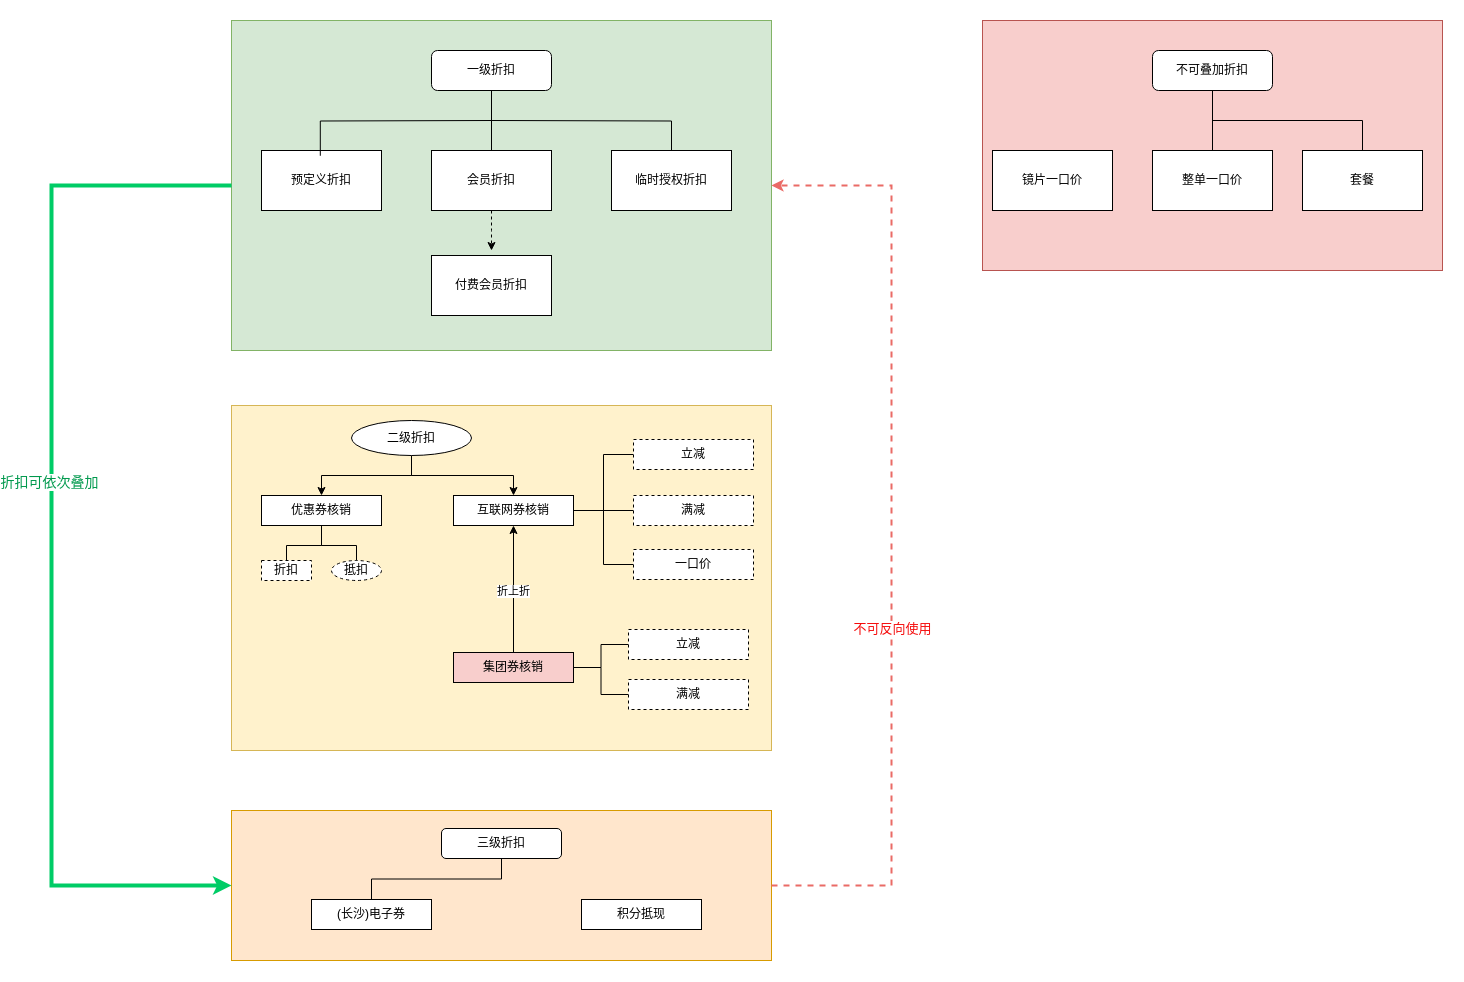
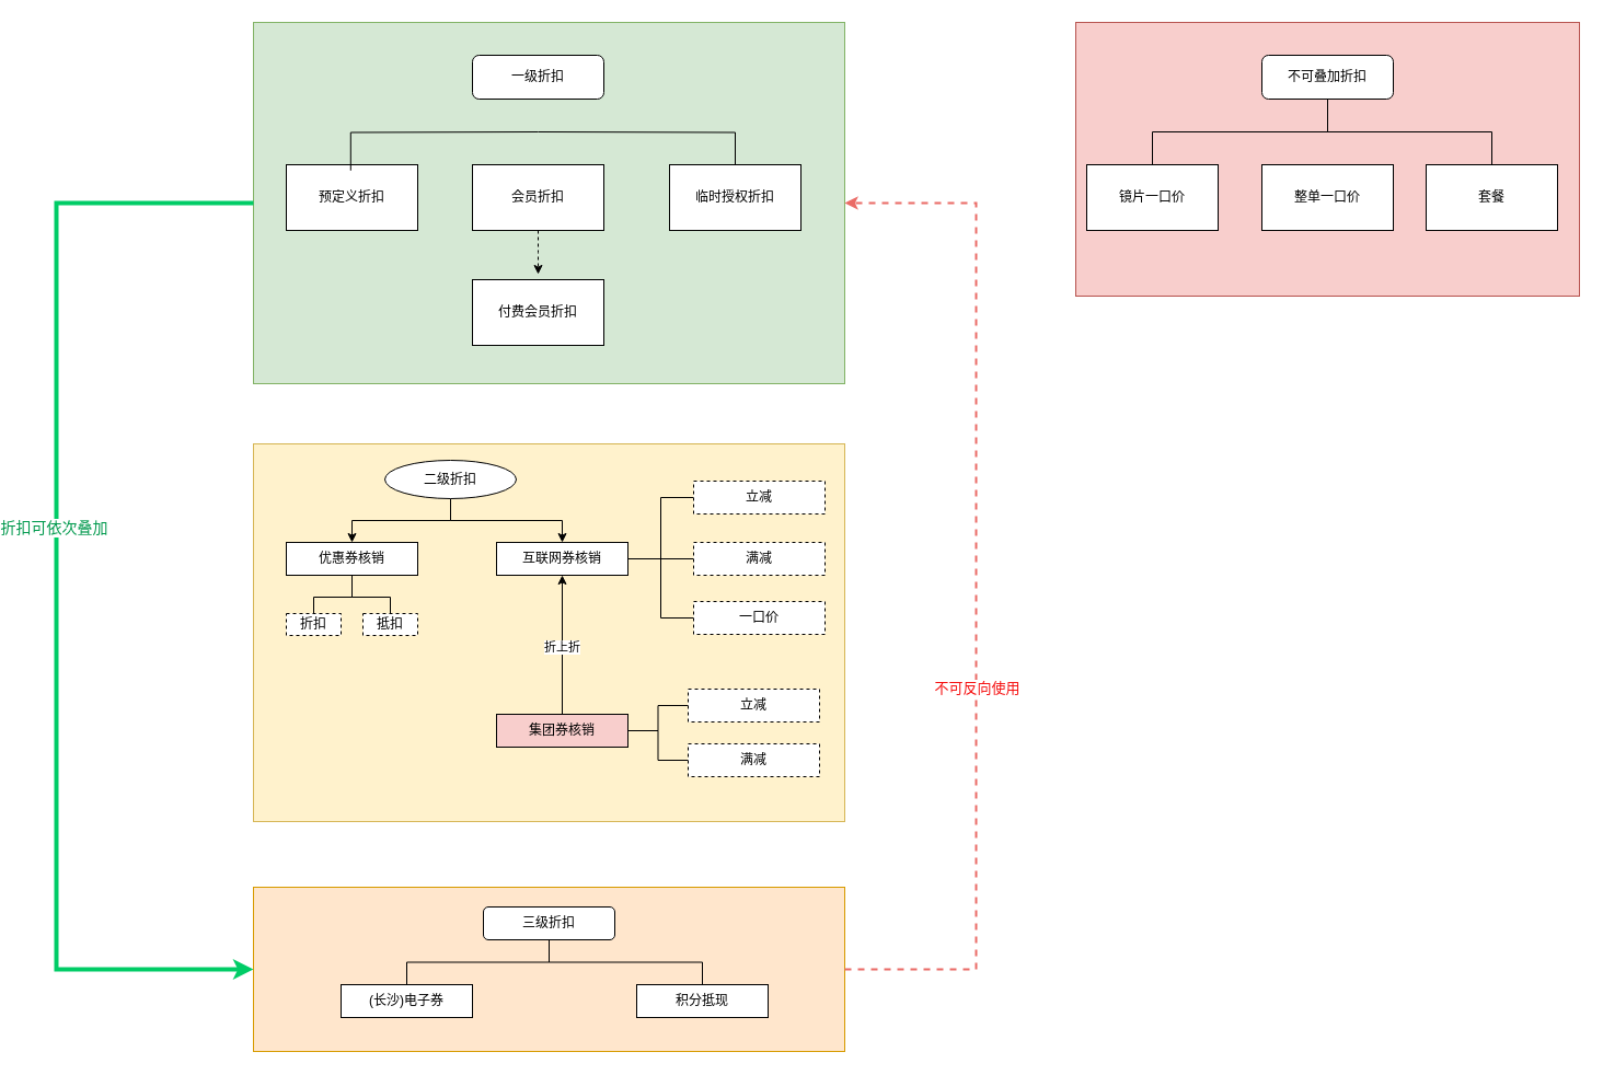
- <mxCell id="24" style="edgeStyle=orthogonalEdgeStyle;rounded=0;orthogonalLoop=1;jettySize=auto;html=1;exitX=0.5;exitY=1;exitDx=0;exitDy=0;endArrow=none;endFill=0;" edge="1" parent="1" source="25" target="7"><mxGeometry relative="1" as="geometry" /></mxCell>
- <mxCell id="43" style="edgeStyle=orthogonalEdgeStyle;rounded=0;orthogonalLoop=1;jettySize=auto;html=1;exitX=0.5;exitY=1;exitDx=0;exitDy=0;endArrow=none;endFill=0;" edge="1" parent="1" source="45" target="12"><mxGeometry relative="1" as="geometry" /></mxCell>
+ <mxCell id="43" style="edgeStyle=orthogonalEdgeStyle;rounded=0;orthogonalLoop=1;jettySize=auto;html=1;entryX=0.5;entryY=0;entryDx=0;entryDy=0;exitX=0.5;exitY=1;exitDx=0;exitDy=0;endArrow=none;endFill=0;" edge="1" parent="1" source="45" target="13"><mxGeometry relative="1" as="geometry" /></mxCell>
- <mxCell id="51" value="抵扣" style="ellipse;whiteSpace=wrap;html=1;dashed=1;" vertex="1" parent="1"><mxGeometry x="300" y="560" width="50" height="20" as="geometry" /></mxCell>
+ <mxCell id="51" value="抵扣" style="rounded=0;whiteSpace=wrap;html=1;dashed=1;" vertex="1" parent="1"><mxGeometry x="300" y="560" width="50" height="20" as="geometry" /></mxCell>
+ <mxCell id="41" style="edgeStyle=orthogonalEdgeStyle;rounded=0;orthogonalLoop=1;jettySize=auto;html=1;entryX=0.5;entryY=0;entryDx=0;entryDy=0;endArrow=none;endFill=0;exitX=0.5;exitY=1;exitDx=0;exitDy=0;" edge="1" parent="1" source="42" target="14"><mxGeometry relative="1" as="geometry" /></mxCell>
